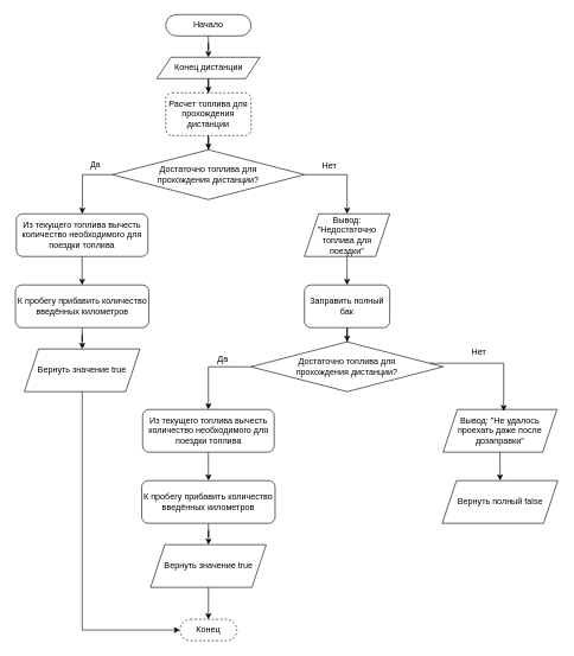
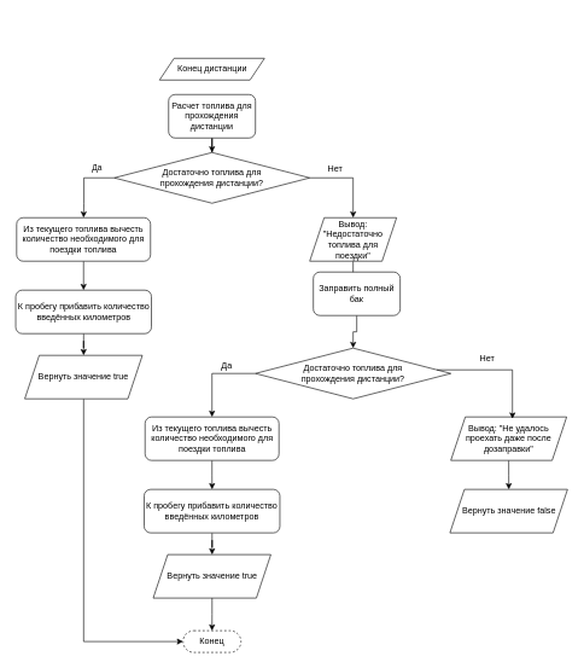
- <mxCell id="2" value="Начало" style="whiteSpace=wrap;html=1;rounded=1;arcSize=50;align=center;verticalAlign=middle;strokeWidth=1;autosize=1;spacing=4;treeFolding=1;treeMoving=1;newEdgeStyle={&quot;edgeStyle&quot;:&quot;entityRelationEdgeStyle&quot;,&quot;startArrow&quot;:&quot;none&quot;,&quot;endArrow&quot;:&quot;none&quot;,&quot;segment&quot;:10,&quot;curved&quot;:1,&quot;sourcePerimeterSpacing&quot;:0,&quot;targetPerimeterSpacing&quot;:0};" parent="1" vertex="1"><mxGeometry x="232" y="20" width="120" height="30" as="geometry" /></mxCell>
- <mxCell id="3" style="edgeStyle=orthogonalEdgeStyle;rounded=0;orthogonalLoop=1;jettySize=auto;html=1;" parent="1" source="2" target="5" edge="1"><mxGeometry relative="1" as="geometry" /></mxCell>
- <mxCell id="4" style="edgeStyle=orthogonalEdgeStyle;rounded=0;orthogonalLoop=1;jettySize=auto;html=1;" parent="1" source="5" target="7" edge="1"><mxGeometry relative="1" as="geometry" /></mxCell>
- <mxCell id="7" value="Расчет топлива для прохождения дистанции" style="rounded=1;whiteSpace=wrap;html=1;dashed=1;" parent="1" vertex="1"><mxGeometry x="232" y="130" width="120" height="60" as="geometry" /></mxCell>
+ <mxCell id="7" value="Расчет топлива для прохождения дистанции" style="rounded=1;whiteSpace=wrap;html=1;" parent="1" vertex="1"><mxGeometry x="232" y="130" width="120" height="60" as="geometry" /></mxCell>
- <mxCell id="23" value="Заправить полный бак" style="rounded=1;whiteSpace=wrap;html=1;" parent="1" vertex="1"><mxGeometry x="427" y="400" width="120" height="60" as="geometry" /></mxCell>
+ <mxCell id="23" value="Заправить полный бак" style="rounded=1;whiteSpace=wrap;html=1;" parent="1" vertex="1"><mxGeometry x="432" y="375" width="120" height="60" as="geometry" /></mxCell>
- <mxCell id="32" value="Вернуть полный false" style="shape=parallelogram;perimeter=parallelogramPerimeter;whiteSpace=wrap;html=1;fixedSize=1;" parent="1" vertex="1"><mxGeometry x="620.75" y="675" width="162.5" height="60" as="geometry" /></mxCell>
+ <mxCell id="32" value="Вернуть значение false" style="shape=parallelogram;perimeter=parallelogramPerimeter;whiteSpace=wrap;html=1;fixedSize=1;" parent="1" vertex="1"><mxGeometry x="620.75" y="675" width="162.5" height="60" as="geometry" /></mxCell>
